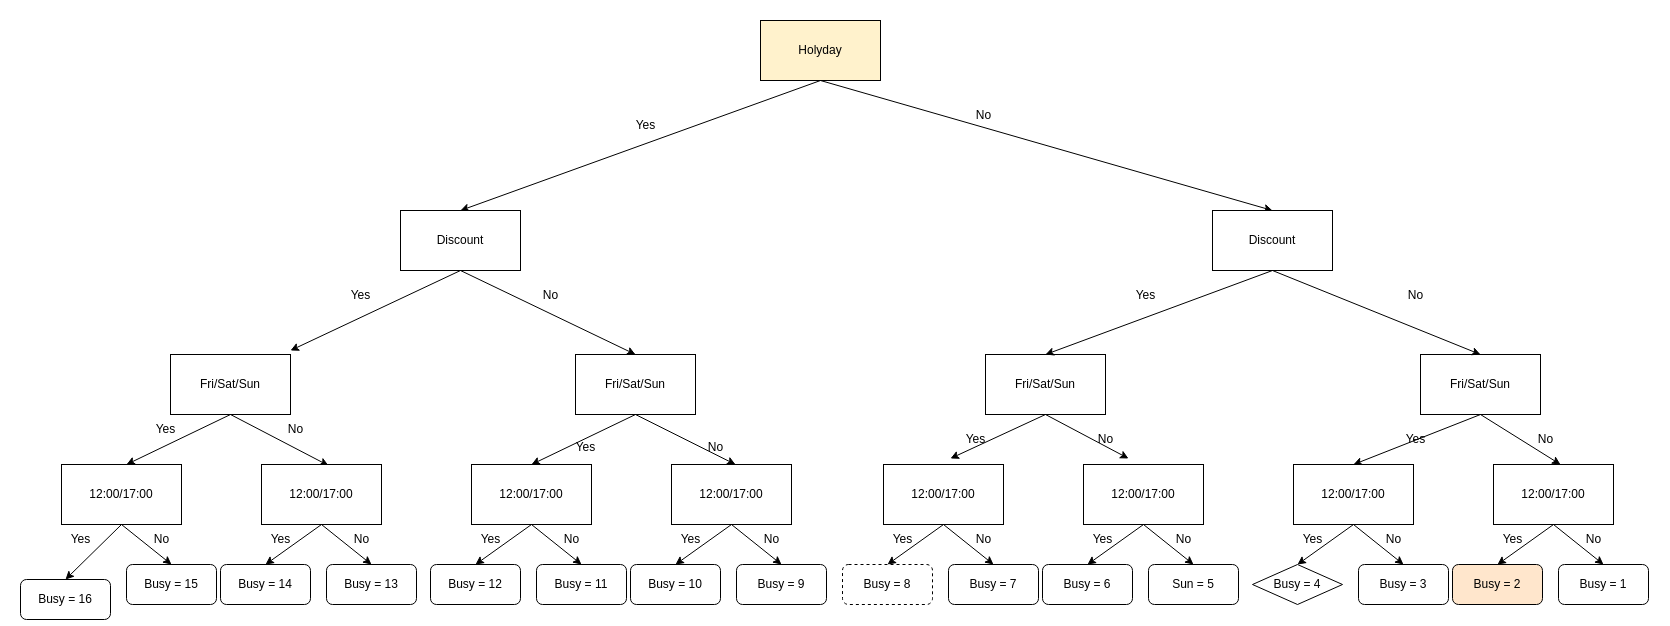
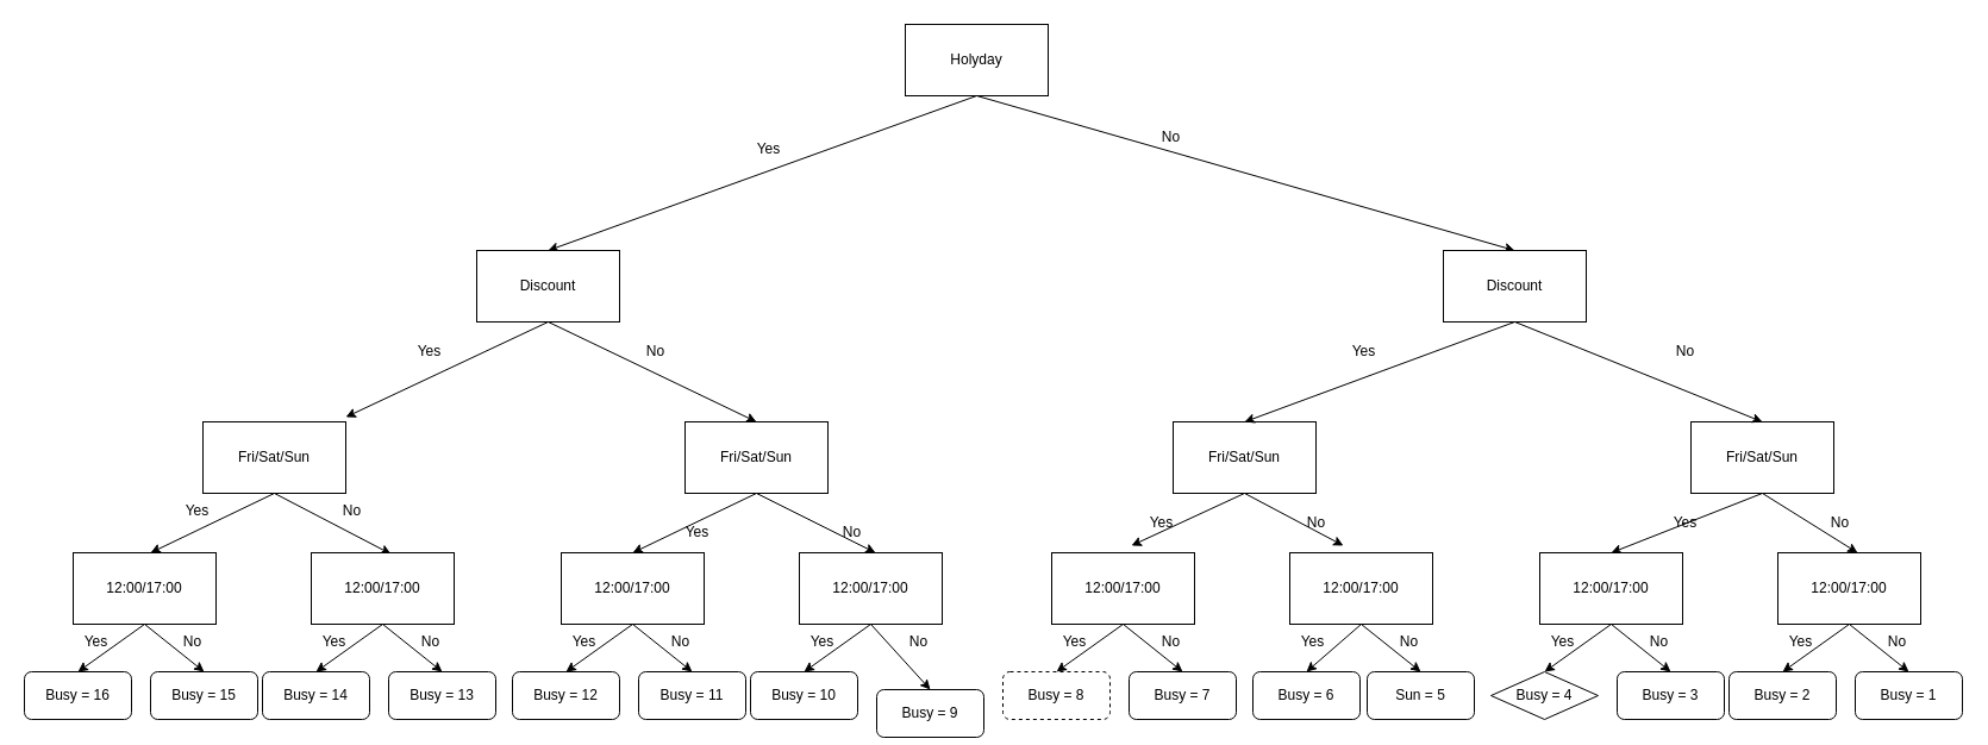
- <mxCell id="2" value="Holyday" style="rounded=0;whiteSpace=wrap;html=1;fillColor=#fff2cc;" parent="1" vertex="1"><mxGeometry x="760" y="20" width="120" height="60" as="geometry" /></mxCell>
+ <mxCell id="2" value="Holyday" style="rounded=0;whiteSpace=wrap;html=1;" parent="1" vertex="1"><mxGeometry x="760" y="20" width="120" height="60" as="geometry" /></mxCell>
- <mxCell id="61" value="Busy = 9" style="rounded=1;whiteSpace=wrap;html=1;" vertex="1" parent="1"><mxGeometry x="736" y="564" width="90" height="40" as="geometry" /></mxCell>
+ <mxCell id="61" value="Busy = 9" style="rounded=1;whiteSpace=wrap;html=1;" vertex="1" parent="1"><mxGeometry x="736" y="579" width="90" height="40" as="geometry" /></mxCell>
- <mxCell id="72" value="Busy = 6" style="rounded=1;whiteSpace=wrap;html=1;" vertex="1" parent="1"><mxGeometry x="1042" y="564" width="90" height="40" as="geometry" /></mxCell>
+ <mxCell id="72" value="Busy = 6" style="rounded=1;whiteSpace=wrap;html=1;" vertex="1" parent="1"><mxGeometry x="1052" y="564" width="90" height="40" as="geometry" /></mxCell>
- <mxCell id="86" value="Busy = 2" style="rounded=1;whiteSpace=wrap;html=1;fillColor=#ffe6cc;" vertex="1" parent="1"><mxGeometry x="1452" y="564" width="90" height="40" as="geometry" /></mxCell>
+ <mxCell id="86" value="Busy = 2" style="rounded=1;whiteSpace=wrap;html=1;" vertex="1" parent="1"><mxGeometry x="1452" y="564" width="90" height="40" as="geometry" /></mxCell>
- <mxCell id="11" value="Busy = 16" style="rounded=1;whiteSpace=wrap;html=1;" parent="1" vertex="1"><mxGeometry x="20" y="579" width="90" height="40" as="geometry" /></mxCell>
+ <mxCell id="11" value="Busy = 16" style="rounded=1;whiteSpace=wrap;html=1;" parent="1" vertex="1"><mxGeometry x="20" y="564" width="90" height="40" as="geometry" /></mxCell>
